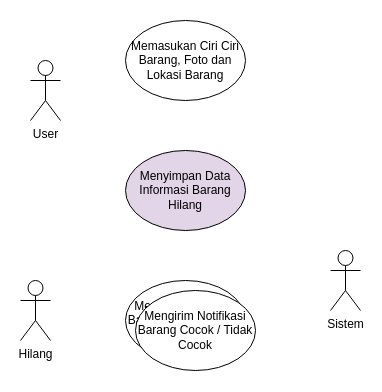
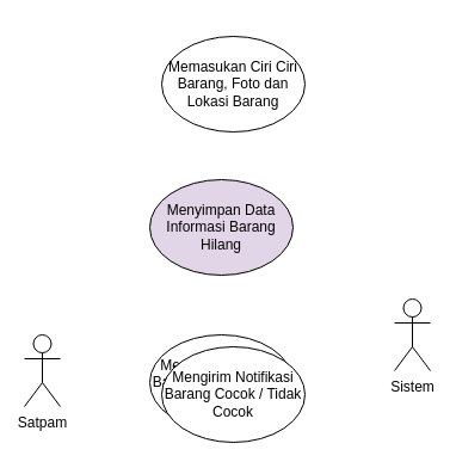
- <mxCell id="4" value="Memasukan Ciri Ciri Barang, Foto dan Lokasi Barang" style="ellipse;whiteSpace=wrap;html=1;" vertex="1" parent="1"><mxGeometry x="125" y="20" width="120" height="80" as="geometry" /></mxCell>
+ <mxCell id="4" value="Memasukan Ciri Ciri Barang, Foto dan Lokasi Barang" style="ellipse;whiteSpace=wrap;html=1;" vertex="1" parent="1"><mxGeometry x="135" y="30" width="120" height="80" as="geometry" /></mxCell>
- <mxCell id="2" value="User" style="shape=umlActor;verticalLabelPosition=bottom;verticalAlign=top;html=1;outlineConnect=0;" vertex="1" parent="1"><mxGeometry x="30" y="60" width="30" height="60" as="geometry" /></mxCell>
- <mxCell id="3" value="Hilang&lt;div&gt;&lt;br&gt;&lt;/div&gt;" style="shape=umlActor;verticalLabelPosition=bottom;verticalAlign=top;html=1;outlineConnect=0;" vertex="1" parent="1"><mxGeometry x="20" y="280" width="30" height="60" as="geometry" /></mxCell>
+ <mxCell id="3" value="Satpam&lt;div&gt;&lt;br&gt;&lt;/div&gt;" style="shape=umlActor;verticalLabelPosition=bottom;verticalAlign=top;html=1;outlineConnect=0;" vertex="1" parent="1"><mxGeometry x="20" y="280" width="30" height="60" as="geometry" /></mxCell>
